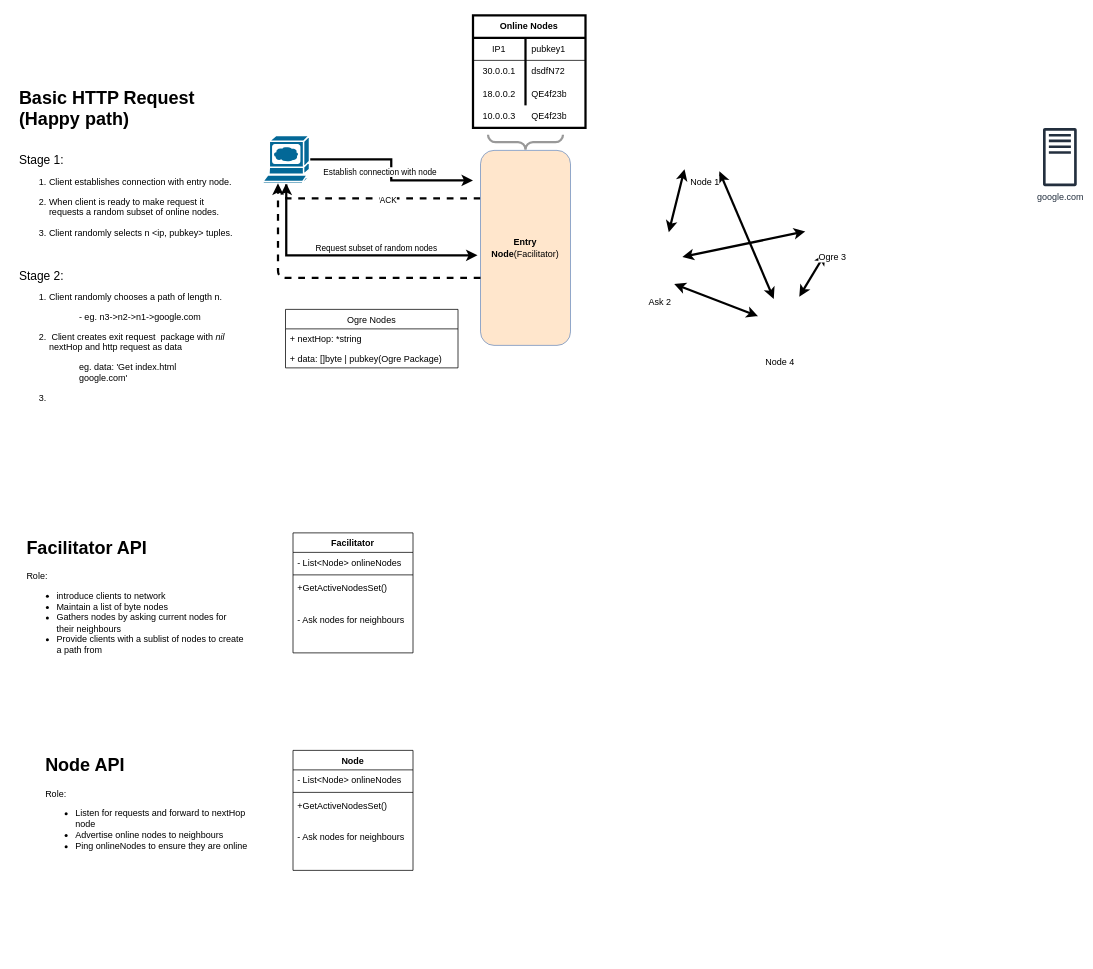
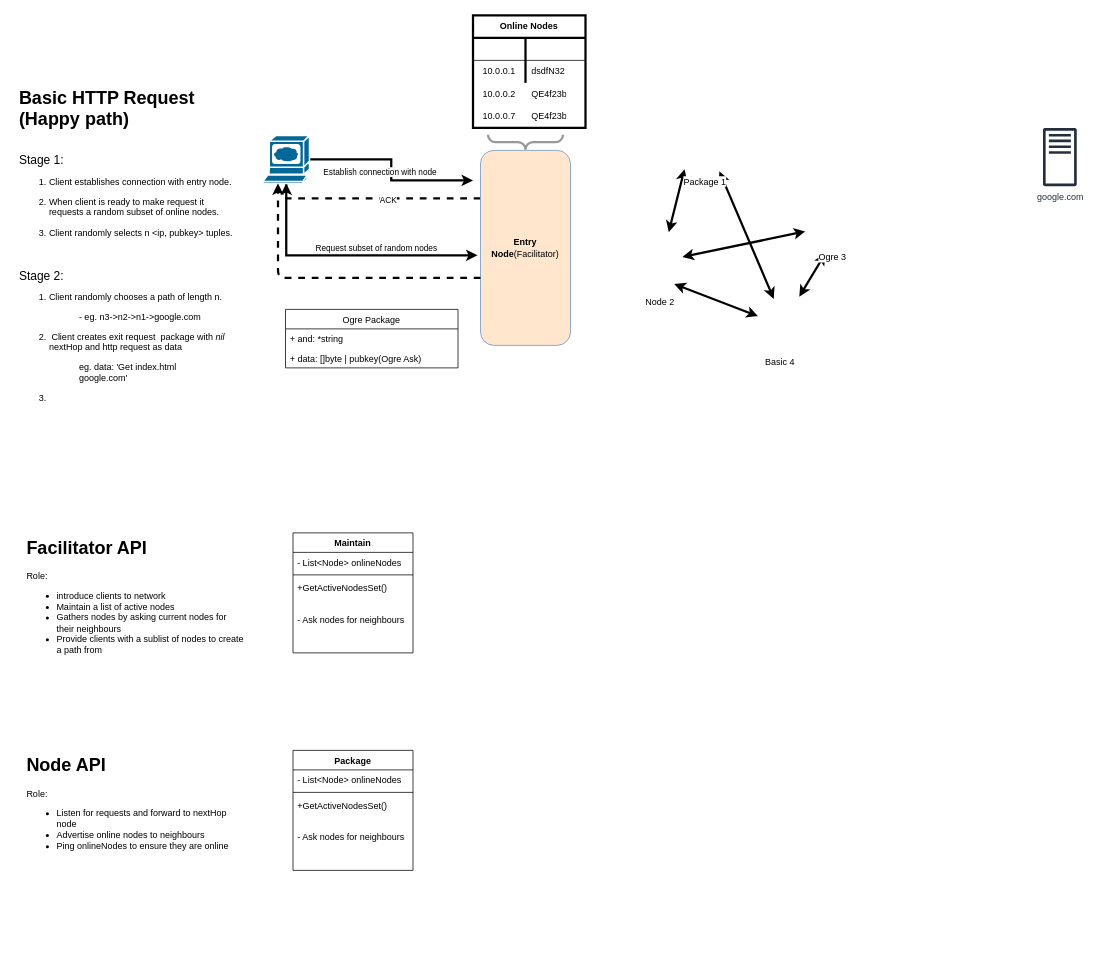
- <mxCell id="20" value="IP1" style="shape=partialRectangle;html=1;whiteSpace=wrap;connectable=0;fillColor=none;top=0;left=0;bottom=0;right=0;overflow=hidden;" parent="19" vertex="1"><mxGeometry width="70" height="30" as="geometry" /></mxCell>
- <mxCell id="21" value="pubkey1" style="shape=partialRectangle;html=1;whiteSpace=wrap;connectable=0;fillColor=none;top=0;left=0;bottom=0;right=0;align=left;spacingLeft=6;overflow=hidden;" parent="19" vertex="1"><mxGeometry x="70" width="80" height="30" as="geometry" /></mxCell>
- <mxCell id="23" value="30.0.0.1" style="shape=partialRectangle;html=1;whiteSpace=wrap;connectable=0;fillColor=none;top=0;left=0;bottom=0;right=0;overflow=hidden;" parent="22" vertex="1"><mxGeometry width="70" height="30" as="geometry" /></mxCell>
+ <mxCell id="23" value="10.0.0.1" style="shape=partialRectangle;html=1;whiteSpace=wrap;connectable=0;fillColor=none;top=0;left=0;bottom=0;right=0;overflow=hidden;" parent="22" vertex="1"><mxGeometry width="70" height="30" as="geometry" /></mxCell>
- <mxCell id="24" value="dsdfN72" style="shape=partialRectangle;html=1;whiteSpace=wrap;connectable=0;fillColor=none;top=0;left=0;bottom=0;right=0;align=left;spacingLeft=6;overflow=hidden;" parent="22" vertex="1"><mxGeometry x="70" width="80" height="30" as="geometry" /></mxCell>
+ <mxCell id="24" value="dsdfN32" style="shape=partialRectangle;html=1;whiteSpace=wrap;connectable=0;fillColor=none;top=0;left=0;bottom=0;right=0;align=left;spacingLeft=6;overflow=hidden;" parent="22" vertex="1"><mxGeometry x="70" width="80" height="30" as="geometry" /></mxCell>
- <mxCell id="26" value="18.0.0.2" style="shape=partialRectangle;html=1;whiteSpace=wrap;connectable=0;fillColor=none;top=0;left=0;bottom=0;right=0;overflow=hidden;" parent="25" vertex="1"><mxGeometry width="70" height="30" as="geometry" /></mxCell>
+ <mxCell id="26" value="10.0.0.2" style="shape=partialRectangle;html=1;whiteSpace=wrap;connectable=0;fillColor=none;top=0;left=0;bottom=0;right=0;overflow=hidden;" parent="25" vertex="1"><mxGeometry width="70" height="30" as="geometry" /></mxCell>
- <mxCell id="28" value="10.0.0.3" style="shape=partialRectangle;html=1;whiteSpace=wrap;connectable=0;fillColor=none;top=0;left=0;bottom=0;right=0;overflow=hidden;" parent="1" vertex="1"><mxGeometry x="630" y="140" width="70" height="30" as="geometry" /></mxCell>
+ <mxCell id="28" value="10.0.0.7" style="shape=partialRectangle;html=1;whiteSpace=wrap;connectable=0;fillColor=none;top=0;left=0;bottom=0;right=0;overflow=hidden;" parent="1" vertex="1"><mxGeometry x="630" y="140" width="70" height="30" as="geometry" /></mxCell>
- <mxCell id="32" value="Node 1" style="shape=image;html=1;verticalAlign=top;verticalLabelPosition=bottom;labelBackgroundColor=#ffffff;imageAspect=0;aspect=fixed;image=https://cdn3.iconfinder.com/data/icons/fantasy-and-role-play-game-adventure-quest/512/Orc-128.png" parent="1" vertex="1"><mxGeometry x="900" y="150" width="78" height="78" as="geometry" /></mxCell>
+ <mxCell id="32" value="Package 1" style="shape=image;html=1;verticalAlign=top;verticalLabelPosition=bottom;labelBackgroundColor=#ffffff;imageAspect=0;aspect=fixed;image=https://cdn3.iconfinder.com/data/icons/fantasy-and-role-play-game-adventure-quest/512/Orc-128.png" parent="1" vertex="1"><mxGeometry x="900" y="150" width="78" height="78" as="geometry" /></mxCell>
- <mxCell id="33" value="Ask 2" style="shape=image;html=1;verticalAlign=top;verticalLabelPosition=bottom;labelBackgroundColor=#ffffff;imageAspect=0;aspect=fixed;image=https://cdn3.iconfinder.com/data/icons/fantasy-and-role-play-game-adventure-quest/512/Orc-128.png" parent="1" vertex="1"><mxGeometry x="840" y="310" width="78" height="78" as="geometry" /></mxCell>
+ <mxCell id="33" value="Node 2" style="shape=image;html=1;verticalAlign=top;verticalLabelPosition=bottom;labelBackgroundColor=#ffffff;imageAspect=0;aspect=fixed;image=https://cdn3.iconfinder.com/data/icons/fantasy-and-role-play-game-adventure-quest/512/Orc-128.png" parent="1" vertex="1"><mxGeometry x="840" y="310" width="78" height="78" as="geometry" /></mxCell>
- <mxCell id="36" value="Ogre Nodes" style="swimlane;fontStyle=0;childLayout=stackLayout;horizontal=1;startSize=26;fillColor=none;horizontalStack=0;resizeParent=1;resizeParentMax=0;resizeLast=0;collapsible=1;marginBottom=0;" parent="1" vertex="1"><mxGeometry y="412" width="230" height="78" as="geometry" x="380" /></mxCell>
+ <mxCell id="36" value="Ogre Package" style="swimlane;fontStyle=0;childLayout=stackLayout;horizontal=1;startSize=26;fillColor=none;horizontalStack=0;resizeParent=1;resizeParentMax=0;resizeLast=0;collapsible=1;marginBottom=0;" parent="1" vertex="1"><mxGeometry y="412" width="230" height="78" as="geometry" x="380" /></mxCell>
- <mxCell id="37" value="+ nextHop: *string" style="text;strokeColor=none;fillColor=none;align=left;verticalAlign=top;spacingLeft=4;spacingRight=4;overflow=hidden;rotatable=0;points=[[0,0.5],[1,0.5]];portConstraint=eastwest;" parent="36" vertex="1"><mxGeometry y="26" width="230" height="26" as="geometry" /></mxCell>
+ <mxCell id="37" value="+ and: *string" style="text;strokeColor=none;fillColor=none;align=left;verticalAlign=top;spacingLeft=4;spacingRight=4;overflow=hidden;rotatable=0;points=[[0,0.5],[1,0.5]];portConstraint=eastwest;" parent="36" vertex="1"><mxGeometry y="26" width="230" height="26" as="geometry" /></mxCell>
- <mxCell id="38" value="+ data: []byte | pubkey(Ogre Package)" style="text;strokeColor=none;fillColor=none;align=left;verticalAlign=top;spacingLeft=4;spacingRight=4;overflow=hidden;rotatable=0;points=[[0,0.5],[1,0.5]];portConstraint=eastwest;" parent="36" vertex="1"><mxGeometry y="52" width="230" height="26" as="geometry" /></mxCell>
+ <mxCell id="38" value="+ data: []byte | pubkey(Ogre Ask)" style="text;strokeColor=none;fillColor=none;align=left;verticalAlign=top;spacingLeft=4;spacingRight=4;overflow=hidden;rotatable=0;points=[[0,0.5],[1,0.5]];portConstraint=eastwest;" parent="36" vertex="1"><mxGeometry y="52" width="230" height="26" as="geometry" /></mxCell>
- <mxCell id="34" value="Node 4" style="shape=image;html=1;verticalAlign=top;verticalLabelPosition=bottom;labelBackgroundColor=#ffffff;imageAspect=0;aspect=fixed;image=https://cdn3.iconfinder.com/data/icons/fantasy-and-role-play-game-adventure-quest/512/Orc-128.png" parent="1" vertex="1"><mxGeometry x="1000" y="390" width="78" height="78" as="geometry" /></mxCell>
+ <mxCell id="34" value="Basic 4" style="shape=image;html=1;verticalAlign=top;verticalLabelPosition=bottom;labelBackgroundColor=#ffffff;imageAspect=0;aspect=fixed;image=https://cdn3.iconfinder.com/data/icons/fantasy-and-role-play-game-adventure-quest/512/Orc-128.png" parent="1" vertex="1"><mxGeometry x="1000" y="390" width="78" height="78" as="geometry" /></mxCell>
- <mxCell id="40" value="Facilitator" style="swimlane;fontStyle=1;align=center;verticalAlign=top;childLayout=stackLayout;horizontal=1;startSize=26;horizontalStack=0;resizeParent=1;resizeParentMax=0;resizeLast=0;collapsible=1;marginBottom=0;" vertex="1" parent="1"><mxGeometry x="390" y="710" width="160" height="160" as="geometry" /></mxCell>
+ <mxCell id="40" value="Maintain" style="swimlane;fontStyle=1;align=center;verticalAlign=top;childLayout=stackLayout;horizontal=1;startSize=26;horizontalStack=0;resizeParent=1;resizeParentMax=0;resizeLast=0;collapsible=1;marginBottom=0;" vertex="1" parent="1"><mxGeometry x="390" y="710" width="160" height="160" as="geometry" /></mxCell>
- <mxCell id="39" value="&lt;h1&gt;Facilitator API&lt;br&gt;&lt;/h1&gt;&lt;div&gt;Role: &lt;br&gt;&lt;/div&gt;&lt;ul&gt;&lt;li&gt;introduce clients to network&lt;/li&gt;&lt;li&gt;Maintain a list of byte nodes&lt;/li&gt;&lt;li&gt;Gathers nodes by asking current nodes for their neighbours&lt;br&gt;&lt;/li&gt;&lt;li&gt;Provide clients with a sublist of nodes to create a path from&lt;/li&gt;&lt;/ul&gt;&lt;p&gt;&lt;br&gt;&lt;/p&gt;&lt;p&gt;&lt;br&gt;&lt;/p&gt;" style="text;html=1;strokeColor=none;fillColor=none;spacing=5;spacingTop=-20;whiteSpace=wrap;overflow=hidden;rounded=0;" vertex="1" parent="1"><mxGeometry x="30" y="710" width="300" height="270" as="geometry" /></mxCell>
+ <mxCell id="39" value="&lt;h1&gt;Facilitator API&lt;br&gt;&lt;/h1&gt;&lt;div&gt;Role: &lt;br&gt;&lt;/div&gt;&lt;ul&gt;&lt;li&gt;introduce clients to network&lt;/li&gt;&lt;li&gt;Maintain a list of active nodes&lt;/li&gt;&lt;li&gt;Gathers nodes by asking current nodes for their neighbours&lt;br&gt;&lt;/li&gt;&lt;li&gt;Provide clients with a sublist of nodes to create a path from&lt;/li&gt;&lt;/ul&gt;&lt;p&gt;&lt;br&gt;&lt;/p&gt;&lt;p&gt;&lt;br&gt;&lt;/p&gt;" style="text;html=1;strokeColor=none;fillColor=none;spacing=5;spacingTop=-20;whiteSpace=wrap;overflow=hidden;rounded=0;" vertex="1" parent="1"><mxGeometry x="30" y="710" width="300" height="270" as="geometry" /></mxCell>
- <mxCell id="45" value="Node" style="swimlane;fontStyle=1;align=center;verticalAlign=top;childLayout=stackLayout;horizontal=1;startSize=26;horizontalStack=0;resizeParent=1;resizeParentMax=0;resizeLast=0;collapsible=1;marginBottom=0;" vertex="1" parent="1"><mxGeometry x="390" y="1000" width="160" height="160" as="geometry" /></mxCell>
+ <mxCell id="45" value="Package" style="swimlane;fontStyle=1;align=center;verticalAlign=top;childLayout=stackLayout;horizontal=1;startSize=26;horizontalStack=0;resizeParent=1;resizeParentMax=0;resizeLast=0;collapsible=1;marginBottom=0;" vertex="1" parent="1"><mxGeometry x="390" y="1000" width="160" height="160" as="geometry" /></mxCell>
- <mxCell id="44" value="&lt;h1&gt;Node API&lt;br&gt;&lt;/h1&gt;&lt;div&gt;Role: &lt;br&gt;&lt;/div&gt;&lt;div&gt;&lt;ul&gt;&lt;li&gt;Listen for requests and forward to nextHop node&lt;/li&gt;&lt;li&gt;Advertise online nodes to neighbours&lt;/li&gt;&lt;li&gt;Ping onlineNodes to ensure they are online&lt;br&gt;&lt;/li&gt;&lt;/ul&gt;&lt;/div&gt;&lt;p&gt;&lt;br&gt;&lt;/p&gt;&lt;p&gt;&lt;br&gt;&lt;/p&gt;" style="text;html=1;strokeColor=none;fillColor=none;spacing=5;spacingTop=-20;whiteSpace=wrap;overflow=hidden;rounded=0;" vertex="1" parent="1"><mxGeometry x="55" y="1000" width="300" height="270" as="geometry" /></mxCell>
+ <mxCell id="44" value="&lt;h1&gt;Node API&lt;br&gt;&lt;/h1&gt;&lt;div&gt;Role: &lt;br&gt;&lt;/div&gt;&lt;div&gt;&lt;ul&gt;&lt;li&gt;Listen for requests and forward to nextHop node&lt;/li&gt;&lt;li&gt;Advertise online nodes to neighbours&lt;/li&gt;&lt;li&gt;Ping onlineNodes to ensure they are online&lt;br&gt;&lt;/li&gt;&lt;/ul&gt;&lt;/div&gt;&lt;p&gt;&lt;br&gt;&lt;/p&gt;&lt;p&gt;&lt;br&gt;&lt;/p&gt;" style="text;html=1;strokeColor=none;fillColor=none;spacing=5;spacingTop=-20;whiteSpace=wrap;overflow=hidden;rounded=0;" vertex="1" parent="1"><mxGeometry x="30" y="1000" width="300" height="270" as="geometry" /></mxCell>
